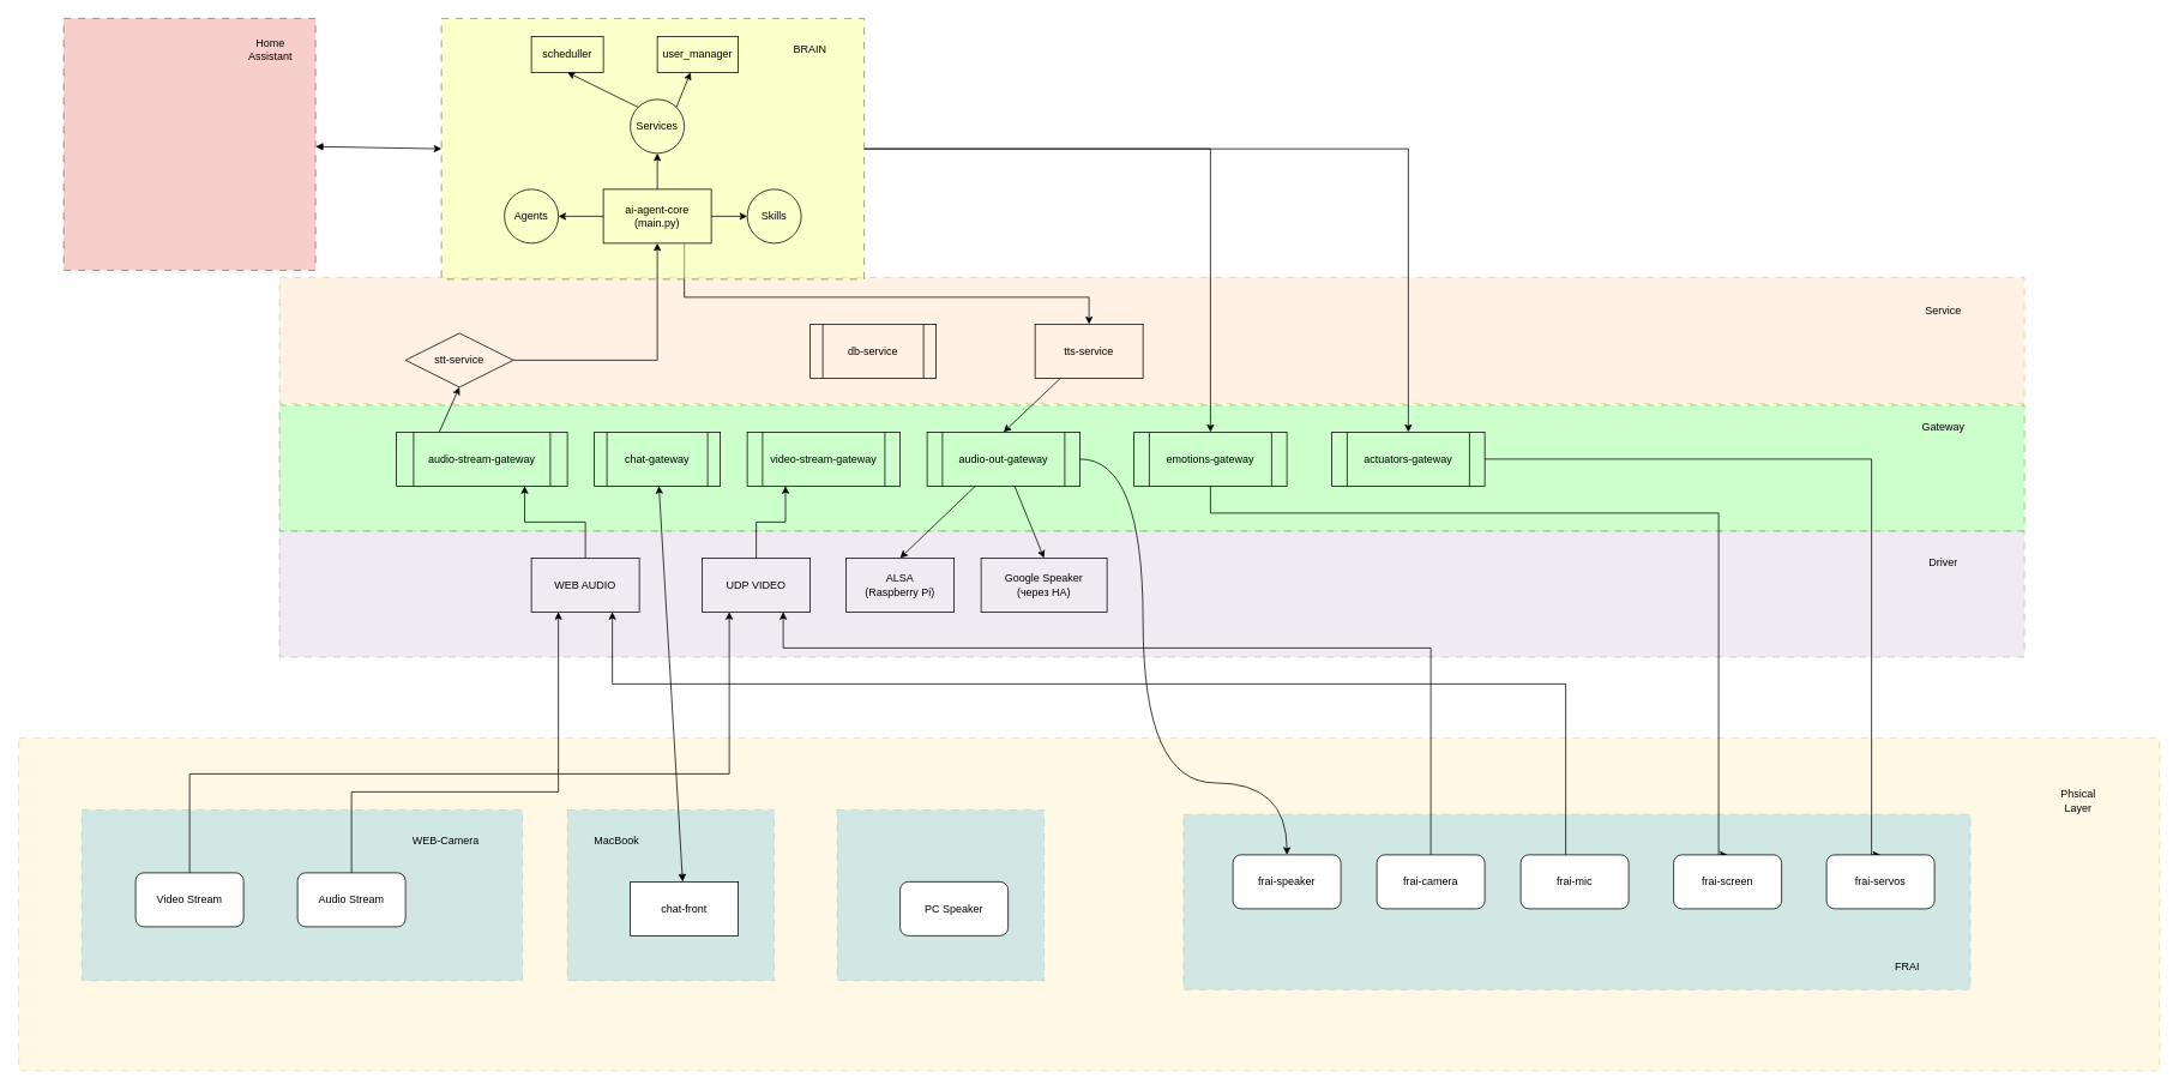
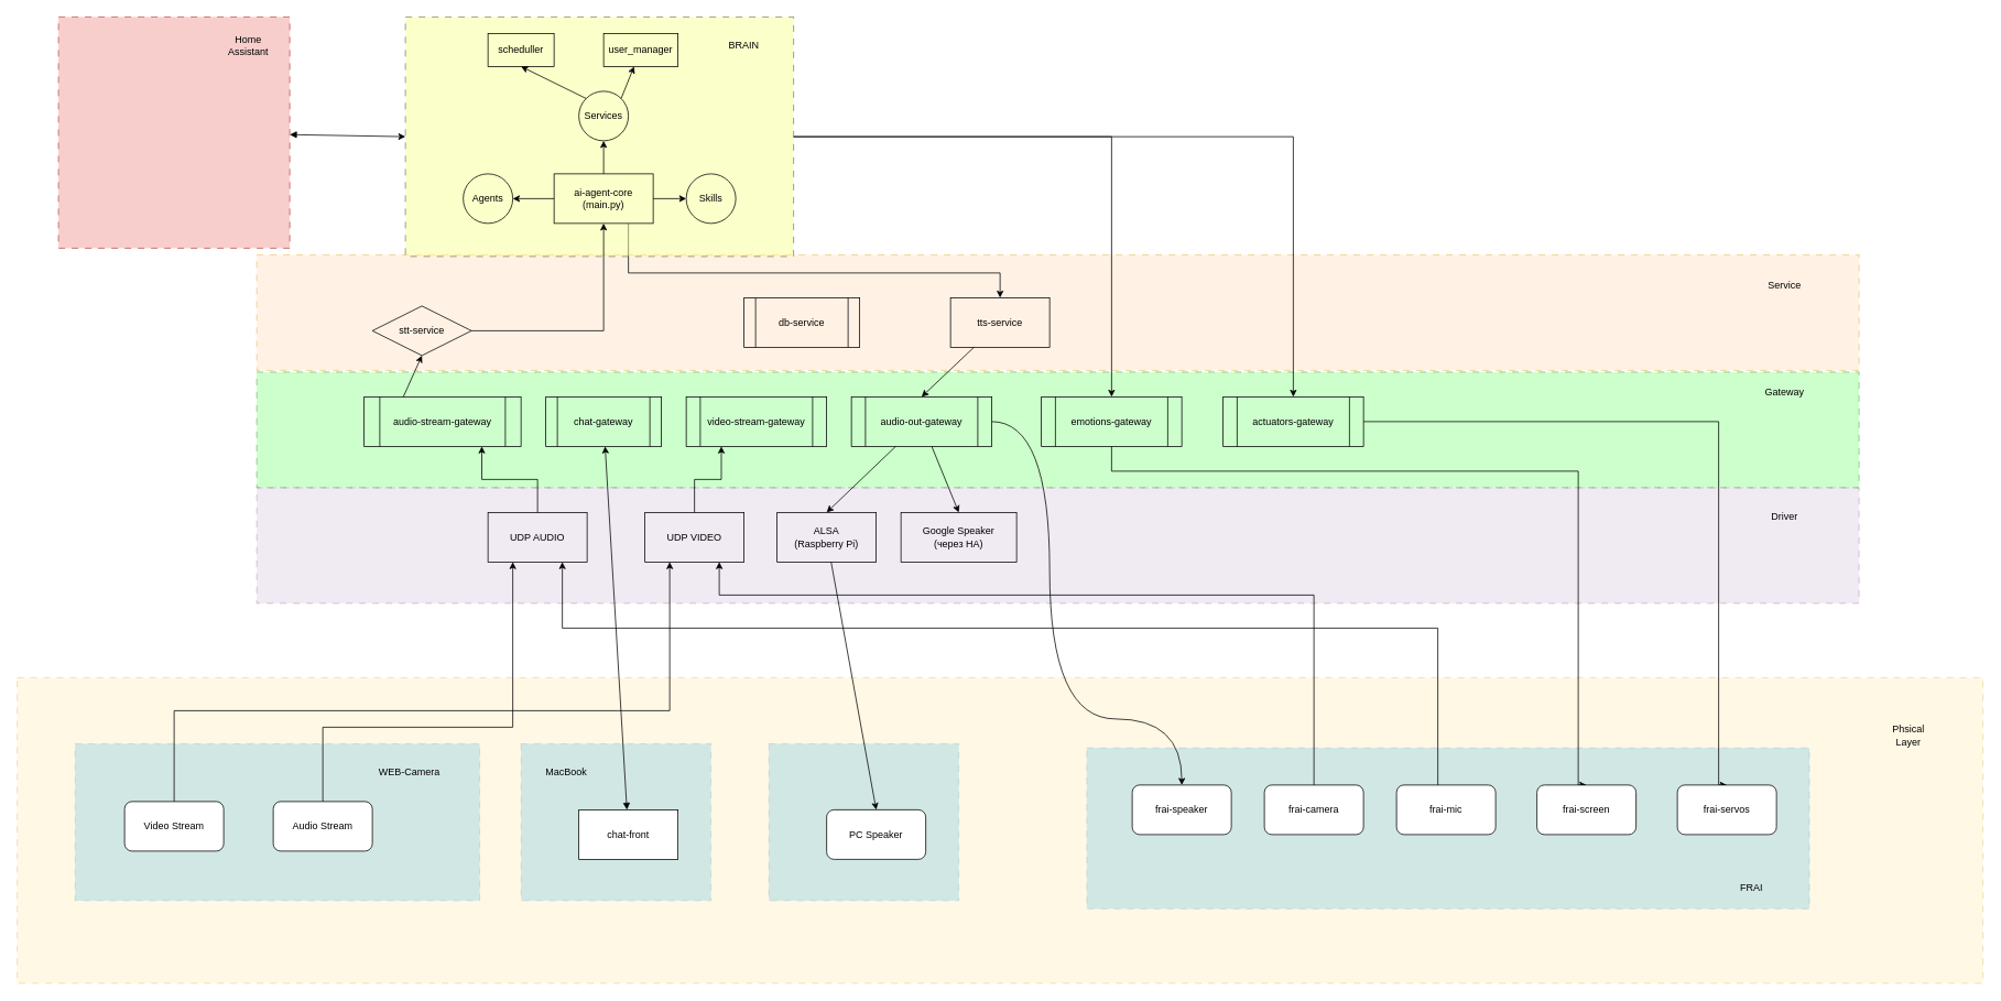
- <mxCell id="70" value="WEB AUDIO" style="rounded=0;whiteSpace=wrap;html=1;fillColor=none;" vertex="1" parent="1"><mxGeometry x="590" y="620" width="120" height="60" as="geometry" /></mxCell>
+ <mxCell id="70" value="UDP AUDIO" style="rounded=0;whiteSpace=wrap;html=1;fillColor=none;" vertex="1" parent="1"><mxGeometry x="590" y="620" width="120" height="60" as="geometry" /></mxCell>
+ <mxCell id="41" style="rounded=0;orthogonalLoop=1;jettySize=auto;html=1;entryX=0.5;entryY=0;entryDx=0;entryDy=0;" edge="1" parent="1" source="42" target="64"><mxGeometry relative="1" as="geometry" /></mxCell>
